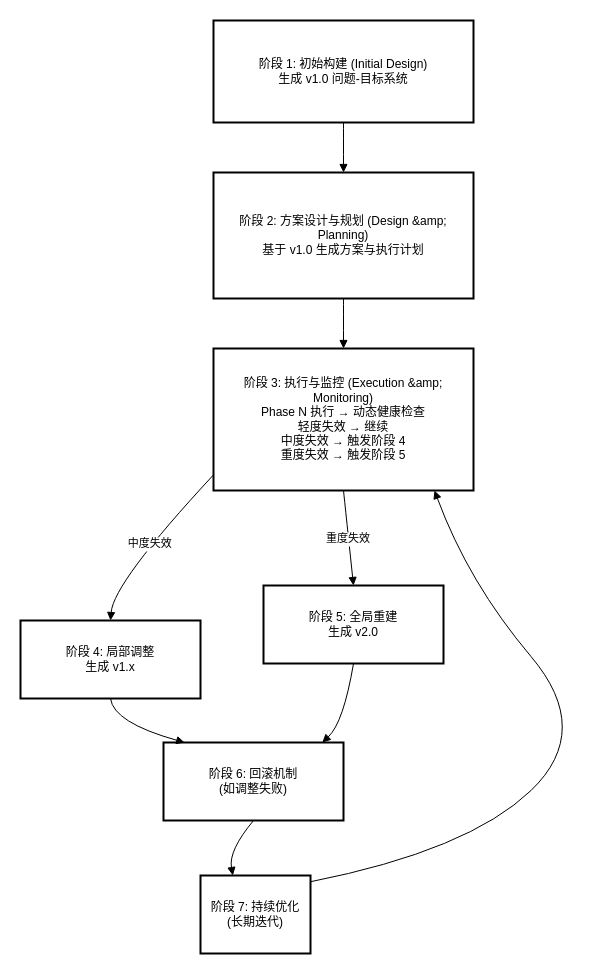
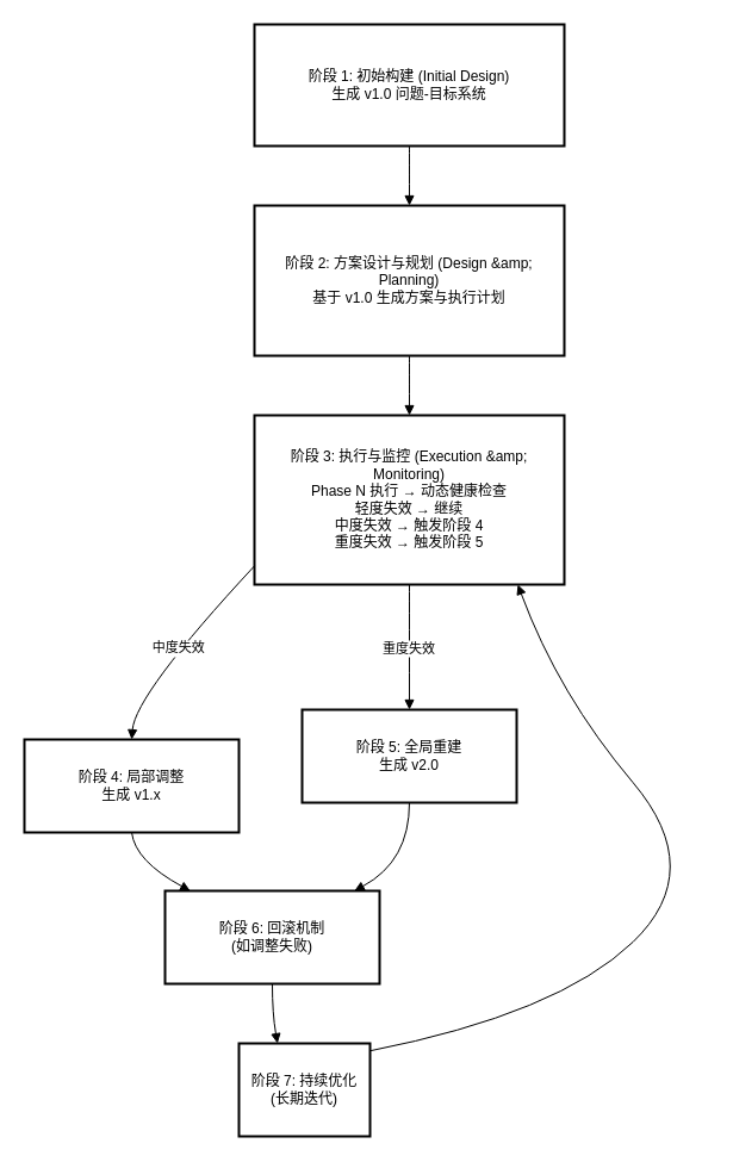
- <mxCell id="6" value="阶段 5: 全局重建&#10;生成 v2.0" style="whiteSpace=wrap;strokeWidth=2;" vertex="1" parent="1"><mxGeometry x="263" y="585" width="180" height="78" as="geometry" /></mxCell>
+ <mxCell id="6" value="阶段 5: 全局重建&#10;生成 v2.0" style="whiteSpace=wrap;strokeWidth=2;" vertex="1" parent="1"><mxGeometry x="253" y="595" width="180" height="78" as="geometry" /></mxCell>
- <mxCell id="7" value="阶段 6: 回滚机制&#10;(如调整失败)" style="whiteSpace=wrap;strokeWidth=2;" vertex="1" parent="1"><mxGeometry x="163" y="742" width="180" height="78" as="geometry" /></mxCell>
+ <mxCell id="7" value="阶段 6: 回滚机制&#10;(如调整失败)" style="whiteSpace=wrap;strokeWidth=2;" vertex="1" parent="1"><mxGeometry x="138" y="747" width="180" height="78" as="geometry" /></mxCell>
